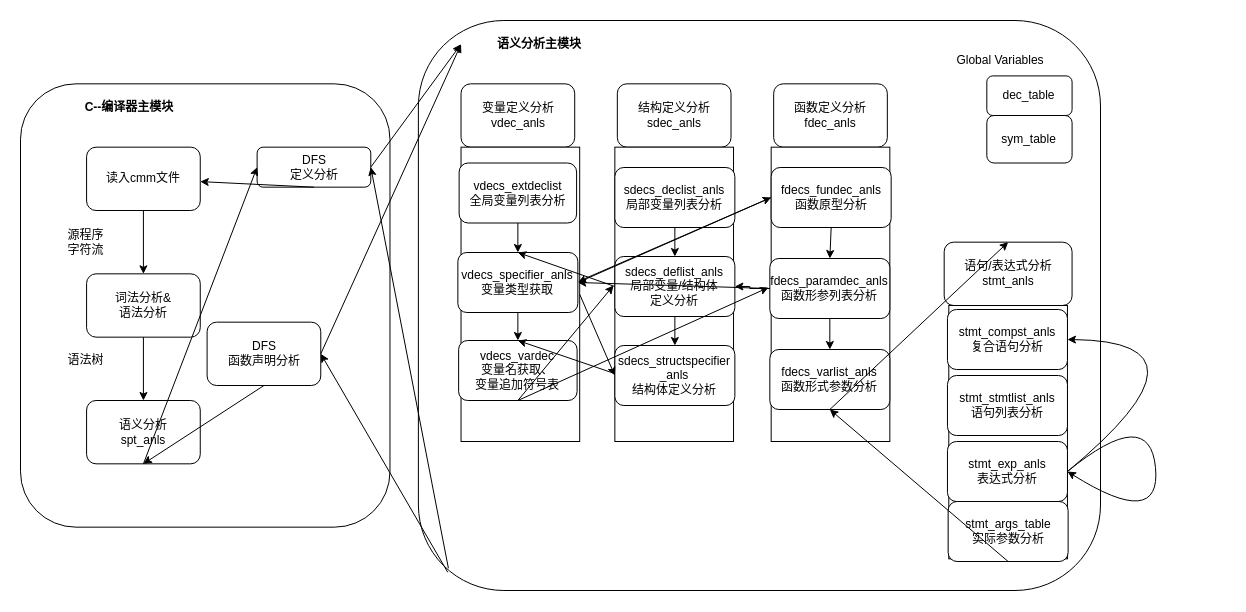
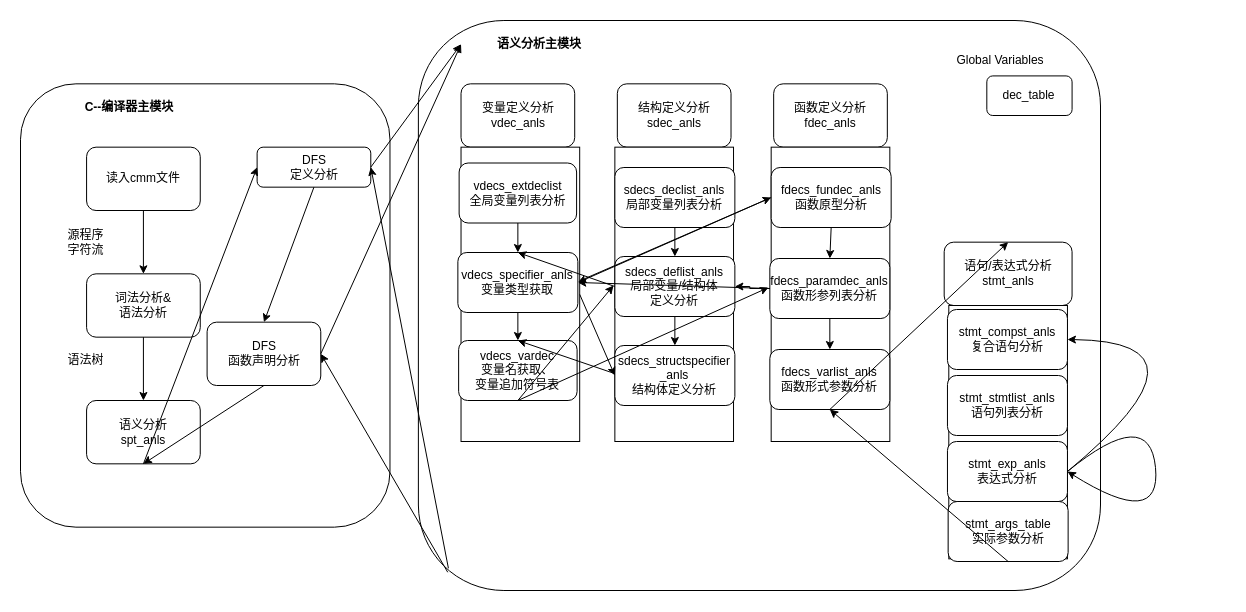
- <mxCell id="20" value="sym_table" style="rounded=1;whiteSpace=wrap;html=1;" vertex="1" parent="1"><mxGeometry x="986.316" y="115" width="85.263" height="47.5" as="geometry" /></mxCell>
- <mxCell id="15" value="" style="endArrow=classic;html=1;rounded=0;exitX=0.5;exitY=1;exitDx=0;exitDy=0;" edge="1" parent="1" source="12" target="5"><mxGeometry width="50" height="50" relative="1" as="geometry"><mxPoint x="356.079" y="574.167" as="sourcePoint" /><mxPoint x="427.132" y="495" as="targetPoint" /></mxGeometry></mxCell>
+ <mxCell id="15" value="" style="endArrow=classic;html=1;rounded=0;exitX=0.5;exitY=1;exitDx=0;exitDy=0;entryX=0.5;entryY=0;entryDx=0;entryDy=0;" edge="1" parent="1" source="12" target="14"><mxGeometry width="50" height="50" relative="1" as="geometry"><mxPoint x="356.079" y="574.167" as="sourcePoint" /><mxPoint x="427.132" y="495" as="targetPoint" /></mxGeometry></mxCell>
